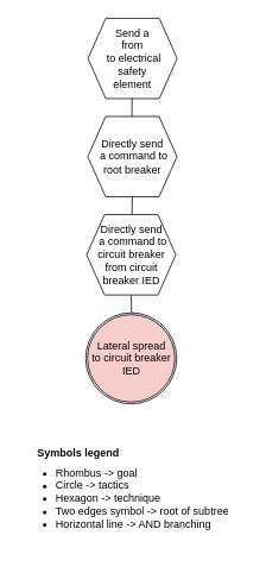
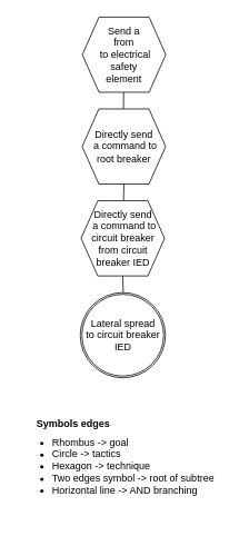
- <mxCell id="11" value="Lateral spread&lt;br&gt;to circuit breaker IED" style="ellipse;whiteSpace=wrap;html=1;aspect=fixed;fillColor=#f8cecc;" parent="1" vertex="1"><mxGeometry x="97.5" y="352" width="98" height="98" as="geometry" /></mxCell>
+ <mxCell id="11" value="Lateral spread&lt;br&gt;to circuit breaker IED" style="ellipse;whiteSpace=wrap;html=1;aspect=fixed;" parent="1" vertex="1"><mxGeometry x="97.5" y="352" width="98" height="98" as="geometry" /></mxCell>
- <mxCell id="2" value="&lt;font style=&quot;font-size: 12px&quot;&gt;Symbols legend&lt;/font&gt;" style="text;strokeColor=none;fillColor=none;html=1;fontSize=24;fontStyle=1;verticalAlign=middle;align=center;" parent="1" vertex="1"><mxGeometry x="37" y="484" width="100" height="40" as="geometry" /></mxCell>
+ <mxCell id="2" value="&lt;font style=&quot;font-size: 12px&quot;&gt;Symbols edges&lt;/font&gt;" style="text;strokeColor=none;fillColor=none;html=1;fontSize=24;fontStyle=1;verticalAlign=middle;align=center;" parent="1" vertex="1"><mxGeometry x="37" y="484" width="100" height="40" as="geometry" /></mxCell>
